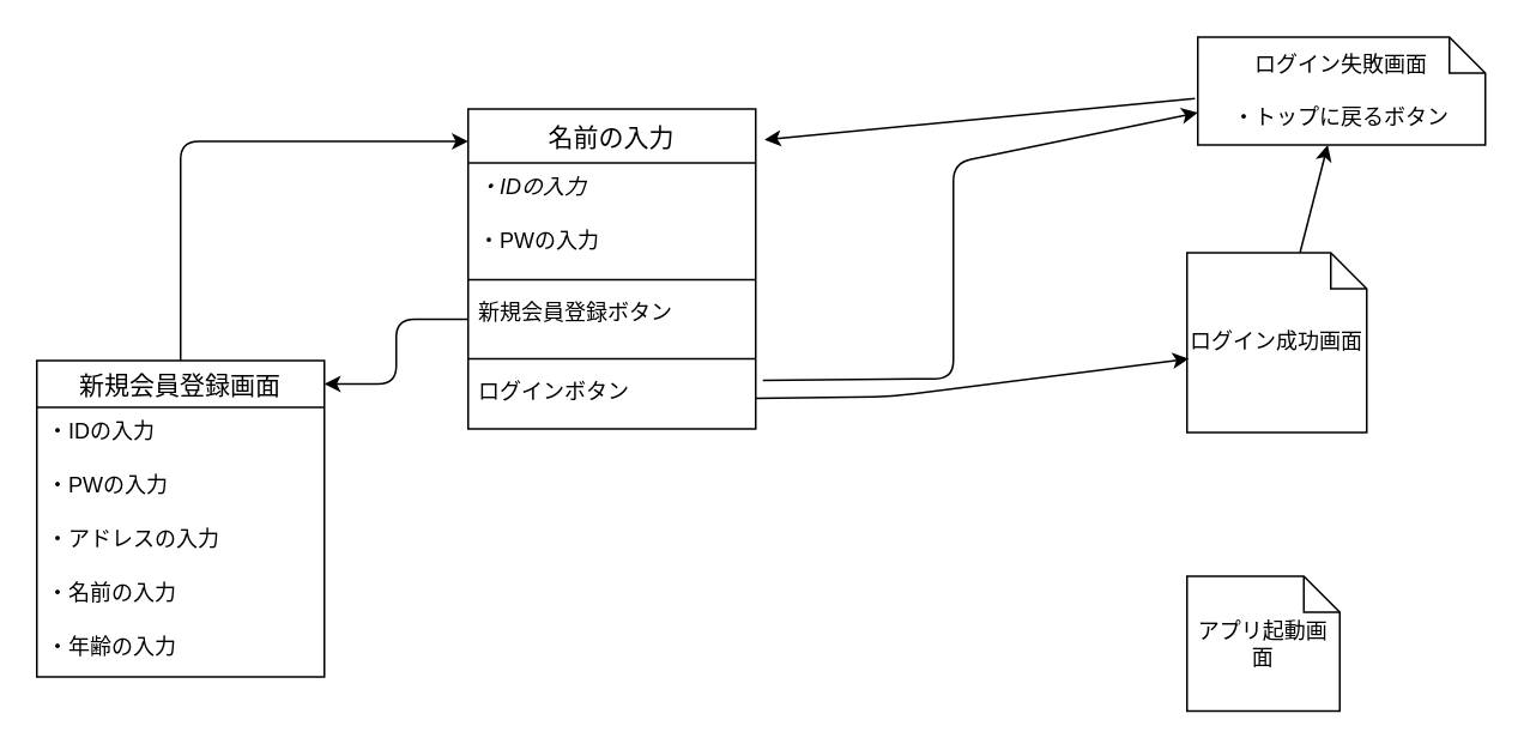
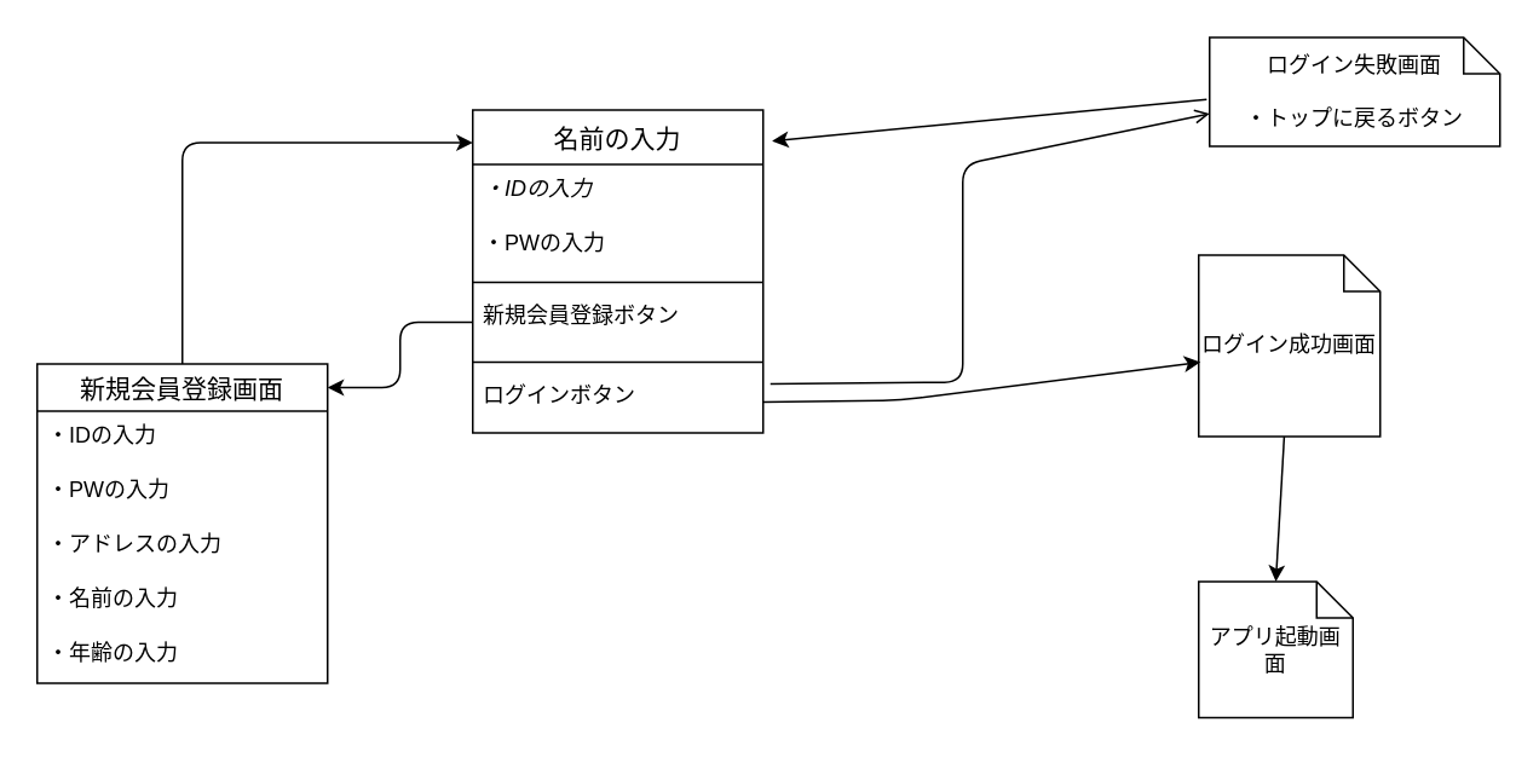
- <mxCell id="23" style="edgeStyle=none;html=1;entryX=0;entryY=0.7;entryDx=0;entryDy=0;entryPerimeter=0;exitX=1.025;exitY=0.206;exitDx=0;exitDy=0;exitPerimeter=0;" edge="1" parent="1" source="14" target="22"><mxGeometry relative="1" as="geometry"><Array as="points"><mxPoint x="530" y="210" /><mxPoint x="530" y="90" /></Array></mxGeometry></mxCell>
+ <mxCell id="23" style="edgeStyle=none;html=1;entryX=0;entryY=0.7;entryDx=0;entryDy=0;entryPerimeter=0;exitX=1.025;exitY=0.206;exitDx=0;exitDy=0;exitPerimeter=0;endArrow=open;" edge="1" parent="1" source="14" target="22"><mxGeometry relative="1" as="geometry"><Array as="points"><mxPoint x="530" y="210" /><mxPoint x="530" y="90" /></Array></mxGeometry></mxCell>
- <mxCell id="3" style="edgeStyle=none;html=1;" edge="1" parent="1" source="4" target="22"><mxGeometry relative="1" as="geometry" /></mxCell>
+ <mxCell id="3" style="edgeStyle=none;html=1;entryX=0.5;entryY=0;entryDx=0;entryDy=0;entryPerimeter=0;" edge="1" parent="1" source="4" target="2"><mxGeometry relative="1" as="geometry" /></mxCell>
